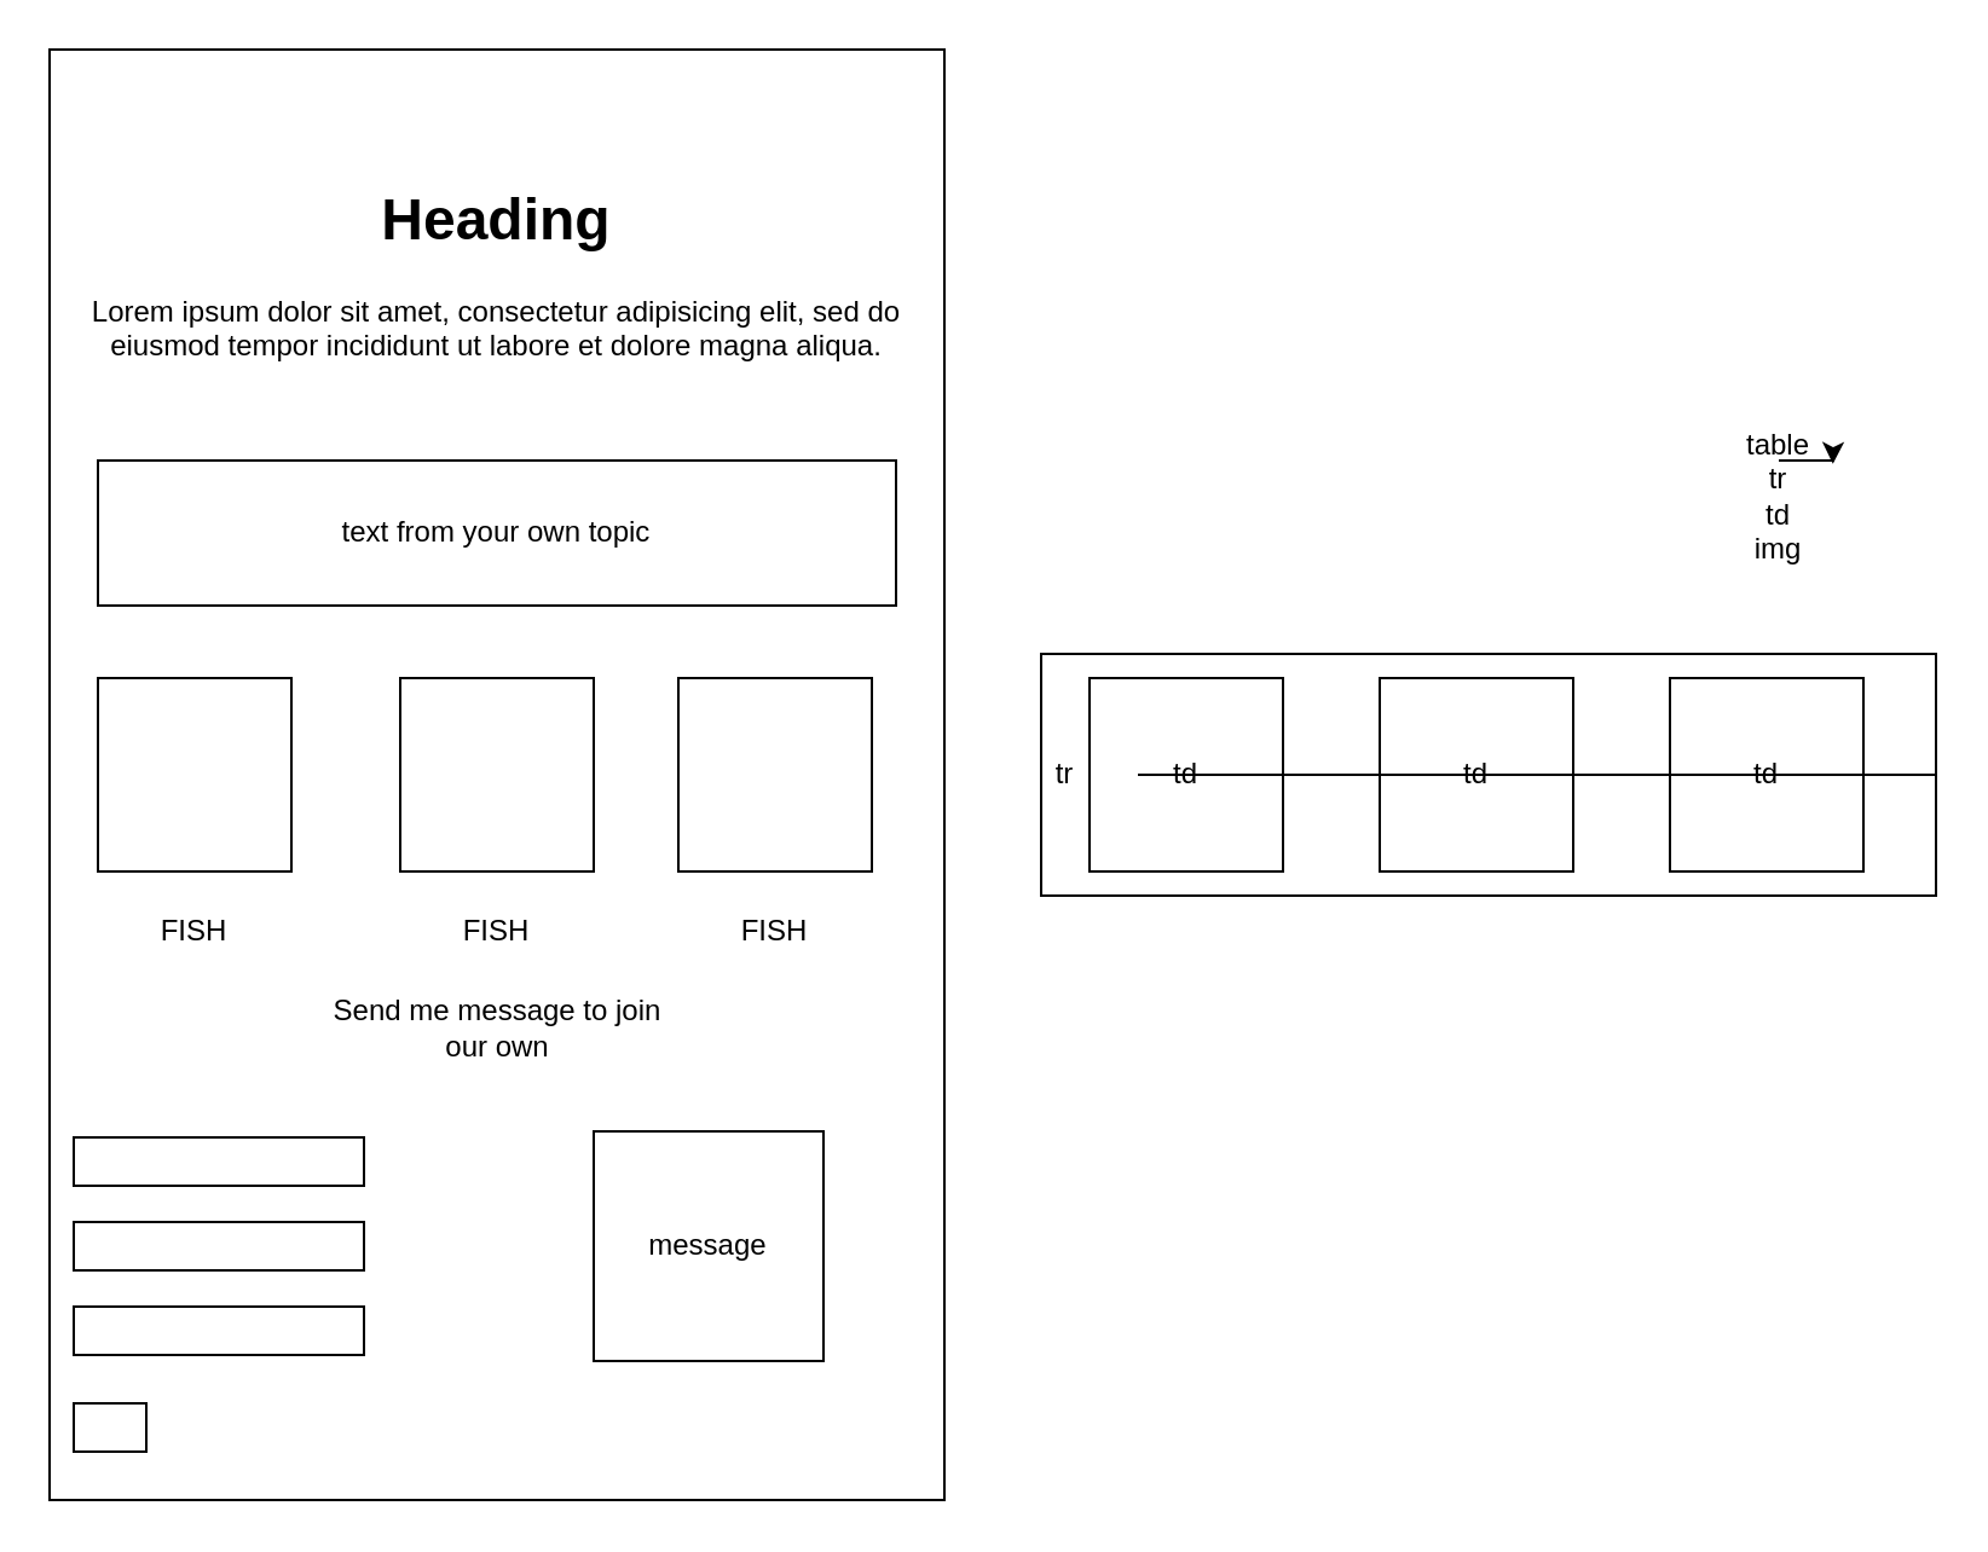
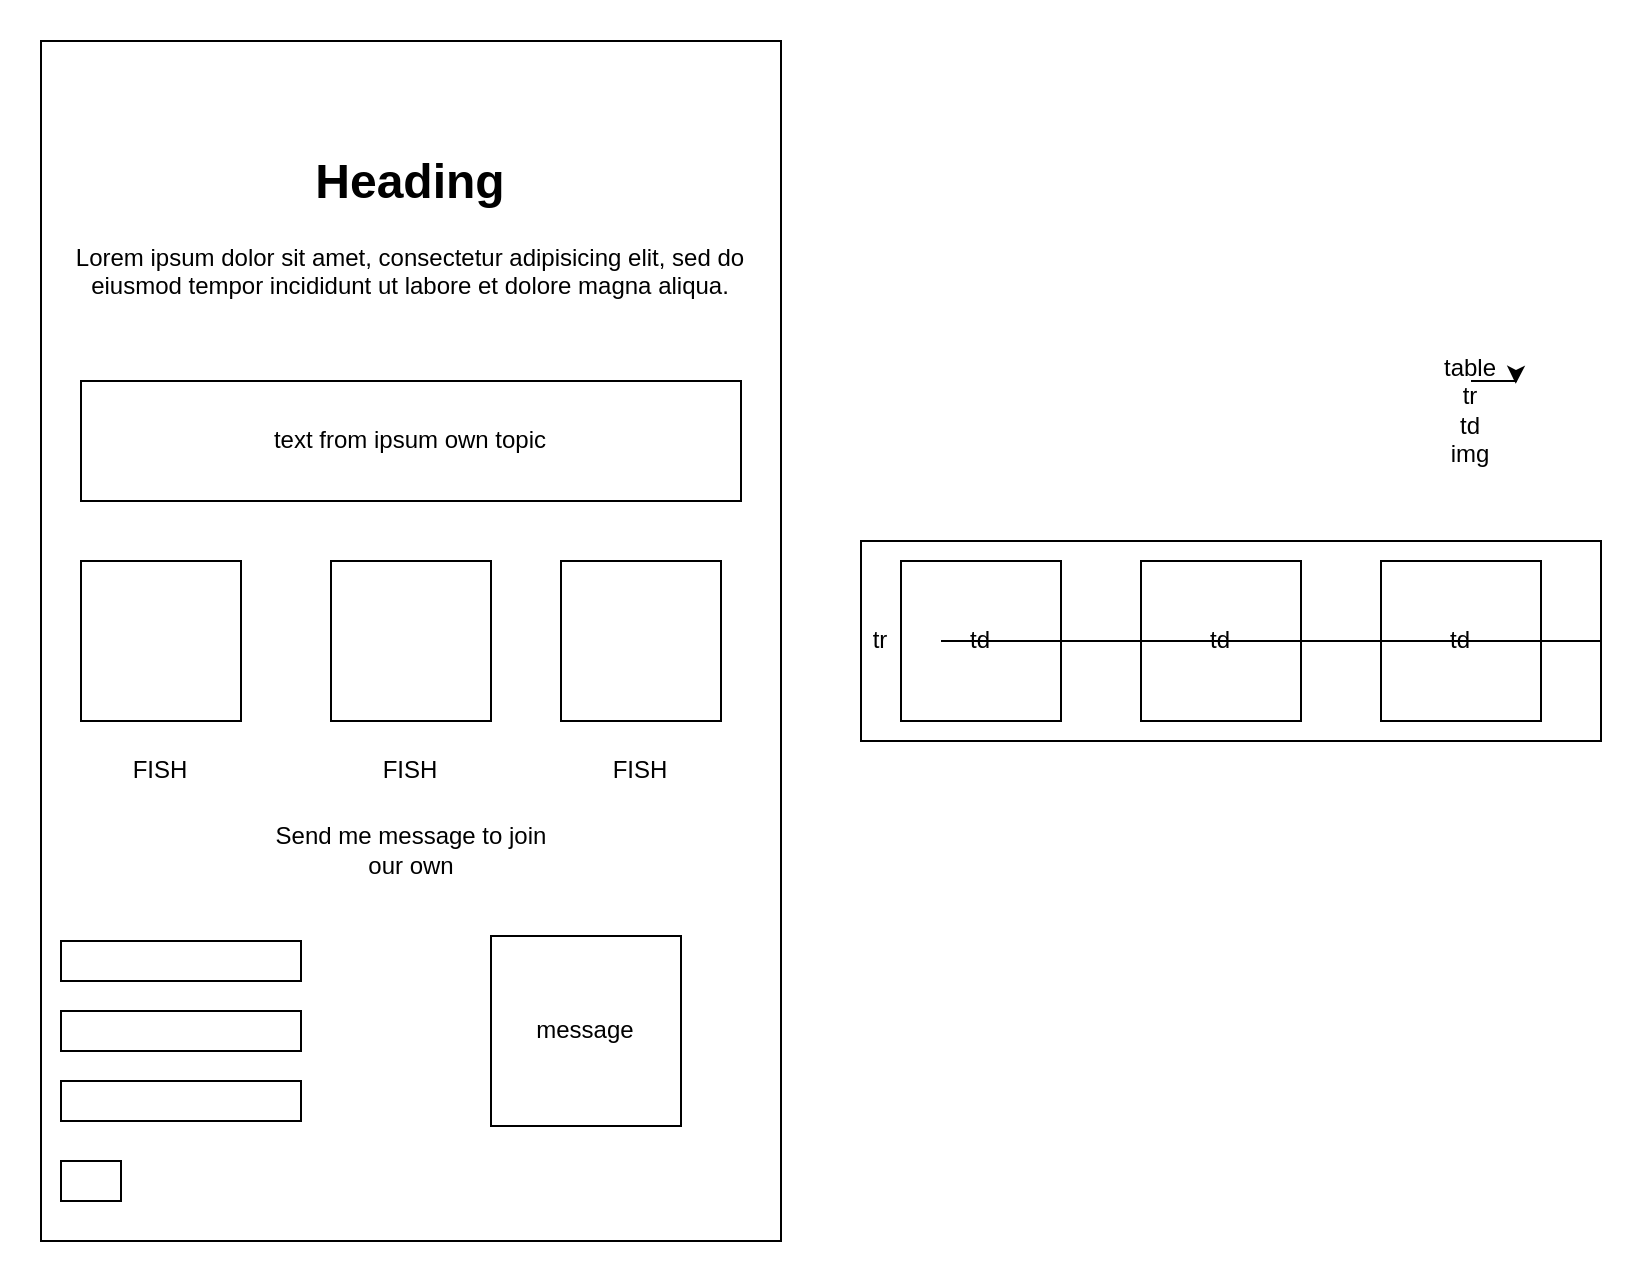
- <mxCell id="5" value="text from your own topic" style="text;html=1;align=center;verticalAlign=middle;whiteSpace=wrap;rounded=0;" vertex="1" parent="1"><mxGeometry x="100" y="205" width="210" height="30" as="geometry" /></mxCell>
+ <mxCell id="5" value="text from ipsum own topic" style="text;html=1;align=center;verticalAlign=middle;whiteSpace=wrap;rounded=0;" vertex="1" parent="1"><mxGeometry x="100" y="205" width="210" height="30" as="geometry" /></mxCell>
